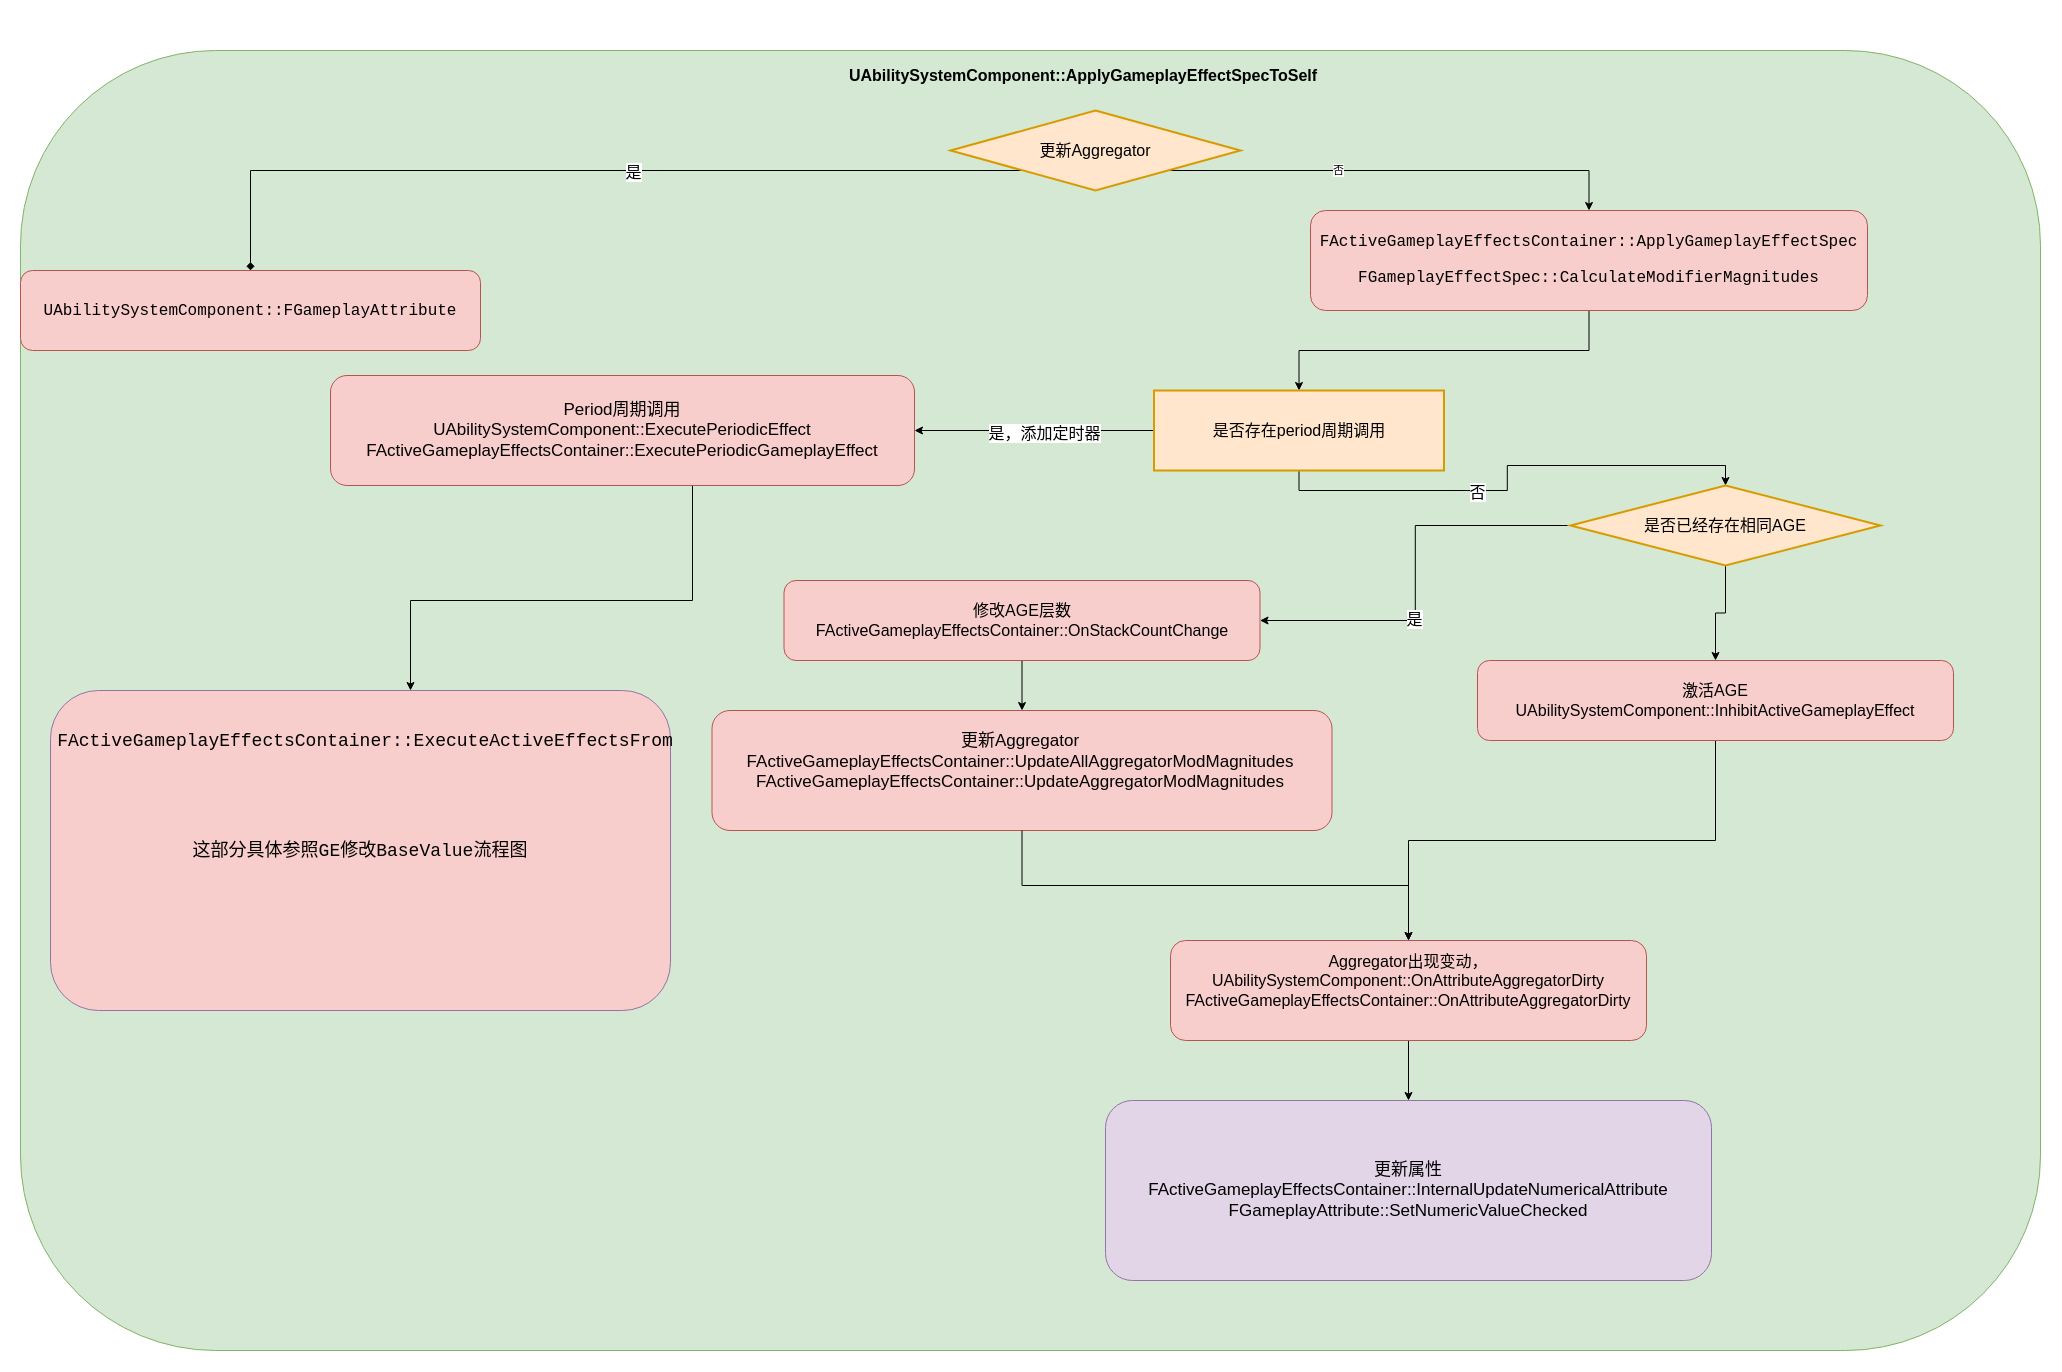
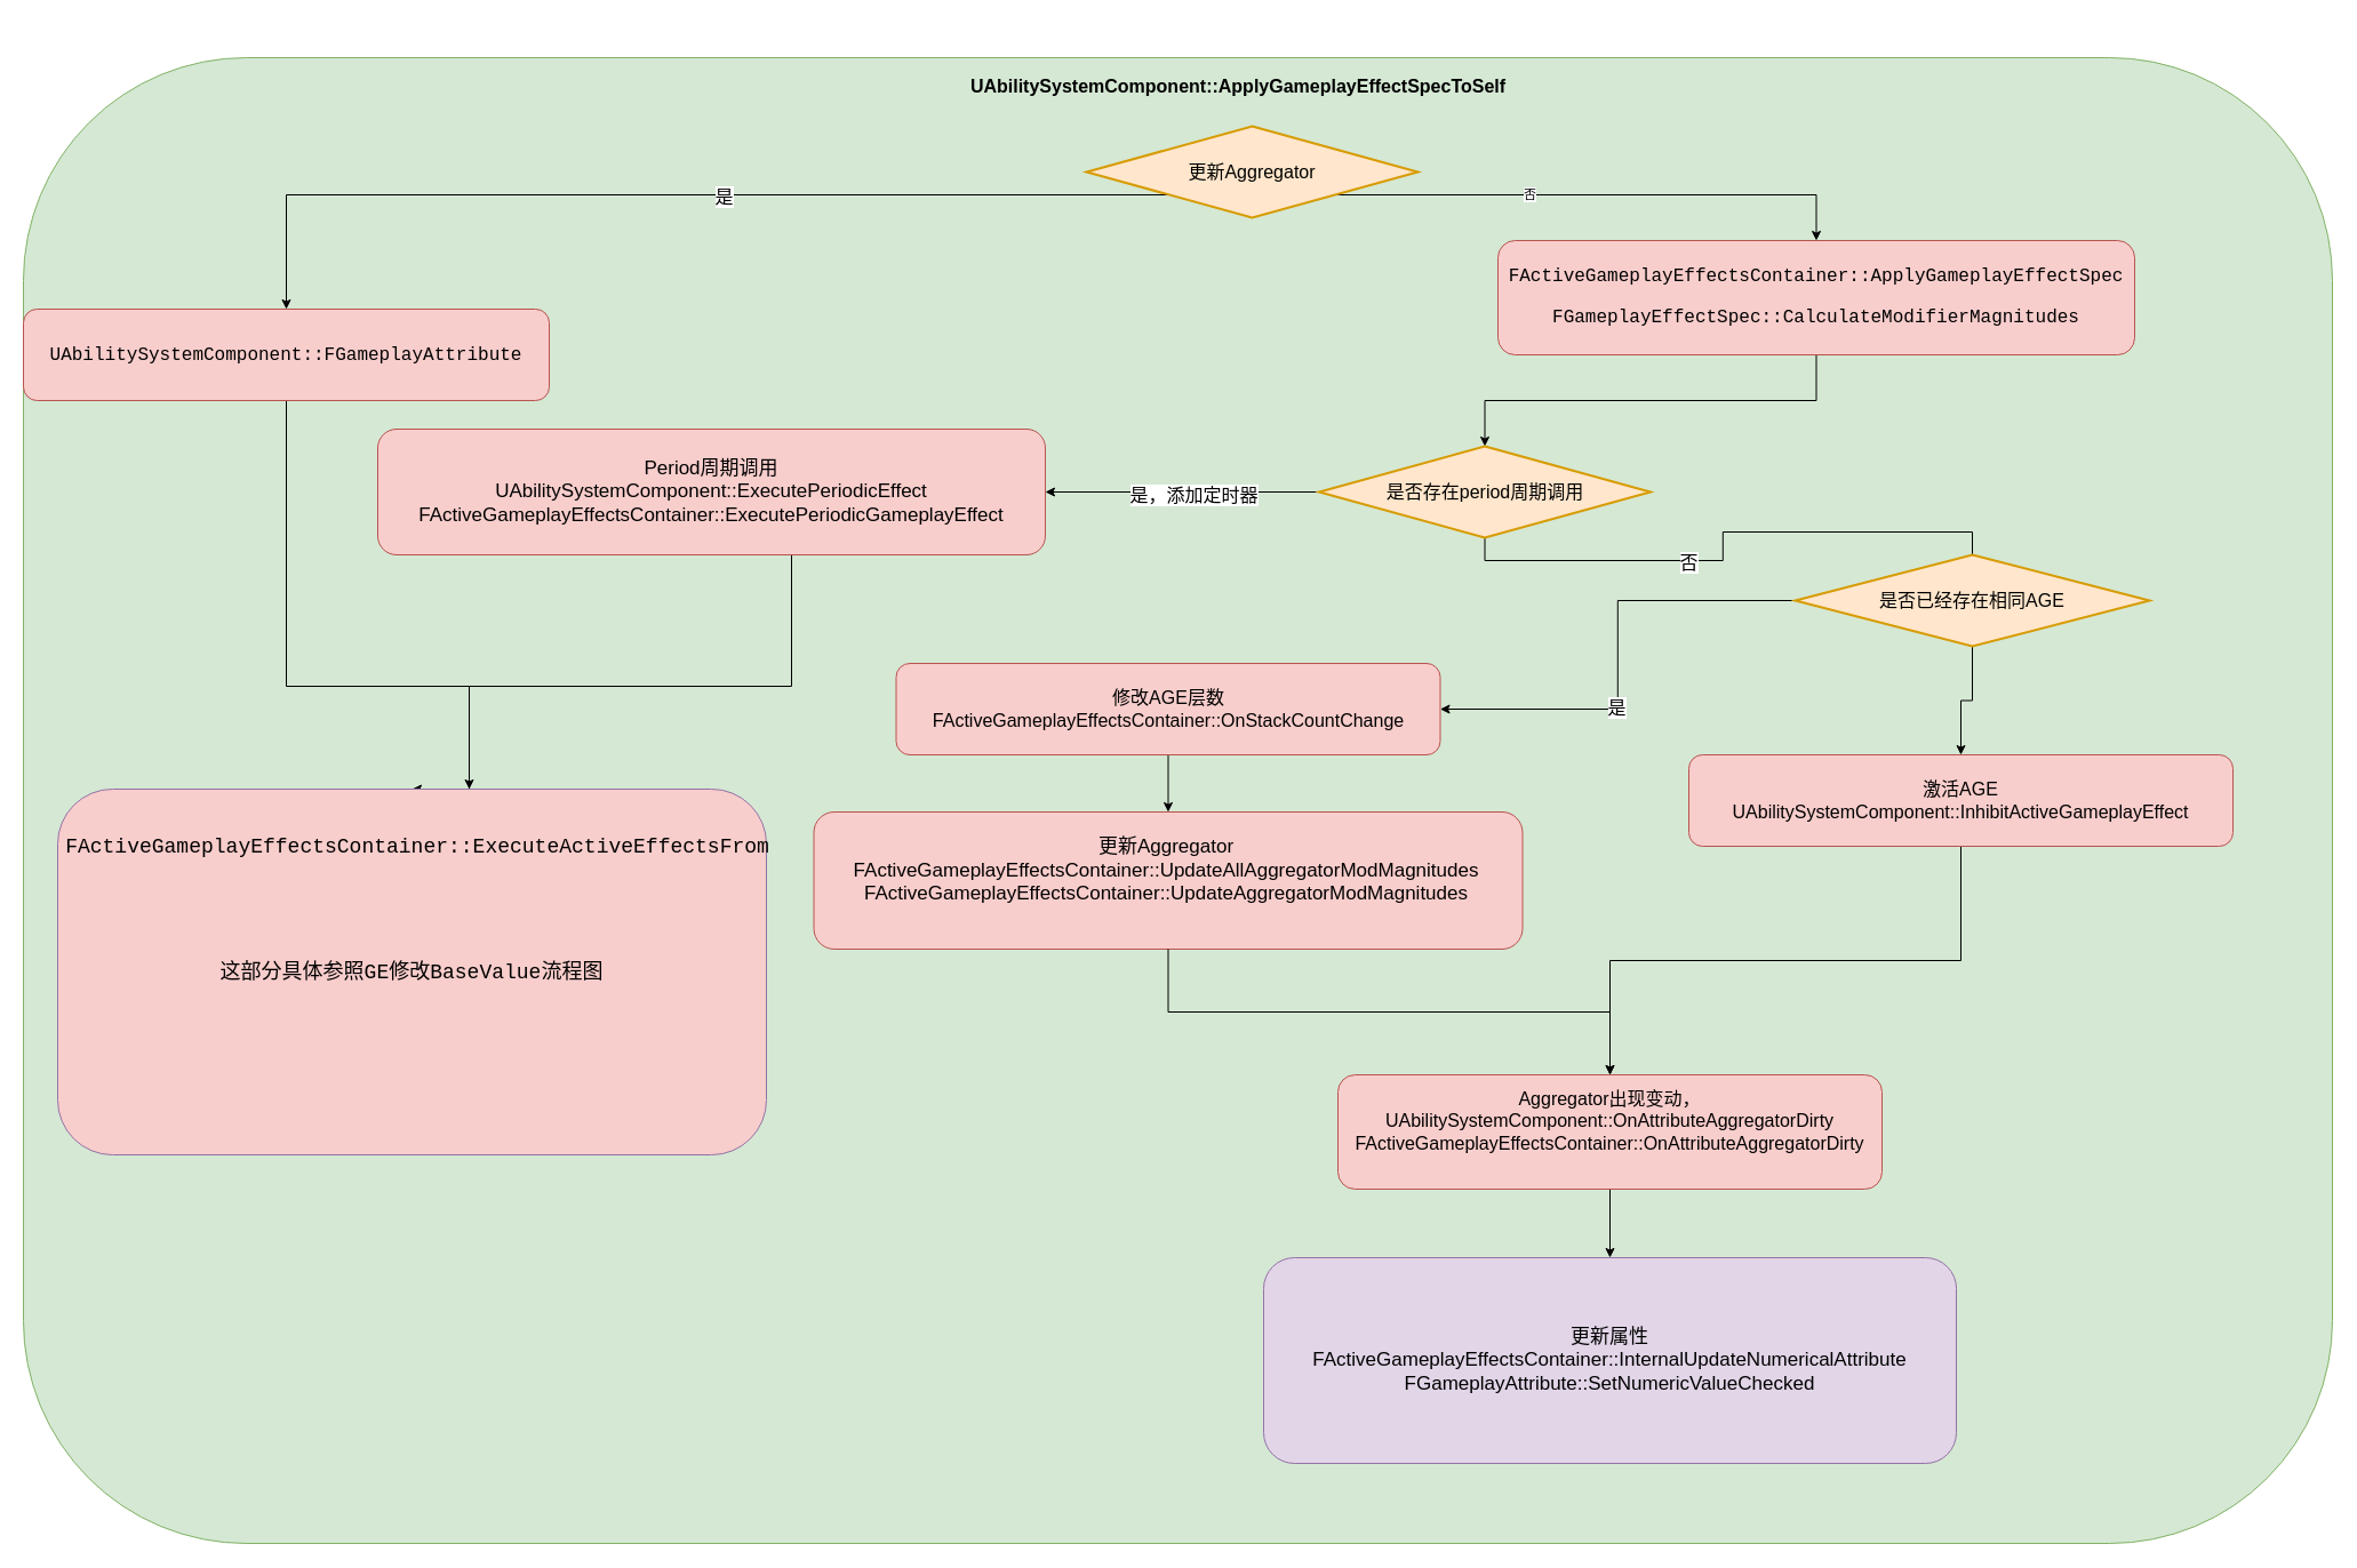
- <mxCell id="7" style="edgeStyle=orthogonalEdgeStyle;rounded=0;orthogonalLoop=1;jettySize=auto;html=1;exitX=0;exitY=1;exitDx=0;exitDy=0;fontSize=16;fontColor=#000000;endArrow=diamond;" parent="1" source="11" target="4" edge="1"><mxGeometry relative="1" as="geometry" /></mxCell>
+ <mxCell id="7" style="edgeStyle=orthogonalEdgeStyle;rounded=0;orthogonalLoop=1;jettySize=auto;html=1;exitX=0;exitY=1;exitDx=0;exitDy=0;fontSize=16;fontColor=#000000;" parent="1" source="11" target="4" edge="1"><mxGeometry relative="1" as="geometry" /></mxCell>
- <mxCell id="27" value="是否存在period周期调用" style="whiteSpace=wrap;html=1;labelBackgroundColor=none;strokeWidth=2;fontSize=16;fillColor=#ffe6cc;strokeColor=#d79b00;rounded=0;" parent="1" vertex="1"><mxGeometry x="1153.5" y="390" width="290" height="80" as="geometry" /></mxCell>
+ <mxCell id="27" value="是否存在period周期调用" style="rhombus;whiteSpace=wrap;html=1;labelBackgroundColor=none;strokeWidth=2;fontSize=16;fillColor=#ffe6cc;strokeColor=#d79b00;" parent="1" vertex="1"><mxGeometry x="1153.5" y="390" width="290" height="80" as="geometry" /></mxCell>
- <mxCell id="25" style="edgeStyle=orthogonalEdgeStyle;rounded=0;orthogonalLoop=1;jettySize=auto;html=1;exitX=0.5;exitY=1;exitDx=0;exitDy=0;fontSize=16;" parent="1" source="27" target="31" edge="1"><mxGeometry relative="1" as="geometry" /></mxCell>
+ <mxCell id="25" style="edgeStyle=orthogonalEdgeStyle;rounded=0;orthogonalLoop=1;jettySize=auto;html=1;exitX=0.5;exitY=1;exitDx=0;exitDy=0;fontSize=16;endArrow=none;" parent="1" source="27" target="31" edge="1"><mxGeometry relative="1" as="geometry" /></mxCell>
+ <mxCell id="3" style="edgeStyle=orthogonalEdgeStyle;rounded=0;orthogonalLoop=1;jettySize=auto;html=1;exitX=0.5;exitY=1;exitDx=0;exitDy=0;entryX=0.5;entryY=0;entryDx=0;entryDy=0;fontSize=17;" parent="1" source="4" target="17" edge="1"><mxGeometry relative="1" as="geometry"><Array as="points"><mxPoint x="250" y="600" /><mxPoint x="410" y="600" /></Array></mxGeometry></mxCell>
